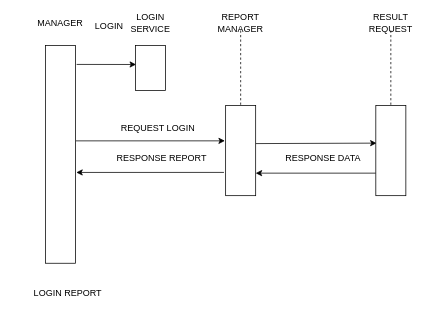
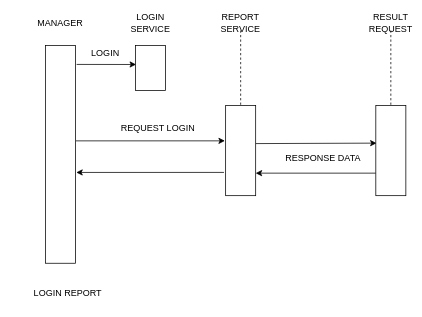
- <mxCell id="14" value="REPORT MANAGER" style="text;html=1;strokeColor=none;fillColor=none;align=center;verticalAlign=middle;whiteSpace=wrap;rounded=0;" vertex="1" parent="1"><mxGeometry x="300" y="20" width="40" height="20" as="geometry" /></mxCell>
+ <mxCell id="14" value="REPORT SERVICE" style="text;html=1;strokeColor=none;fillColor=none;align=center;verticalAlign=middle;whiteSpace=wrap;rounded=0;" vertex="1" parent="1"><mxGeometry x="300" y="20" width="40" height="20" as="geometry" /></mxCell>
- <mxCell id="17" value="LOGIN" style="text;html=1;strokeColor=none;fillColor=none;align=center;verticalAlign=middle;whiteSpace=wrap;rounded=0;" vertex="1" parent="1"><mxGeometry x="125" y="25" width="40" height="20" as="geometry" /></mxCell>
+ <mxCell id="17" value="LOGIN" style="text;html=1;strokeColor=none;fillColor=none;align=center;verticalAlign=middle;whiteSpace=wrap;rounded=0;" vertex="1" parent="1"><mxGeometry x="120" y="60" width="40" height="20" as="geometry" /></mxCell>
- <mxCell id="19" value="RESPONSE REPORT" style="text;html=1;strokeColor=none;fillColor=none;align=center;verticalAlign=middle;whiteSpace=wrap;rounded=0;" vertex="1" parent="1"><mxGeometry x="150" y="200" width="130" height="20" as="geometry" /></mxCell>
